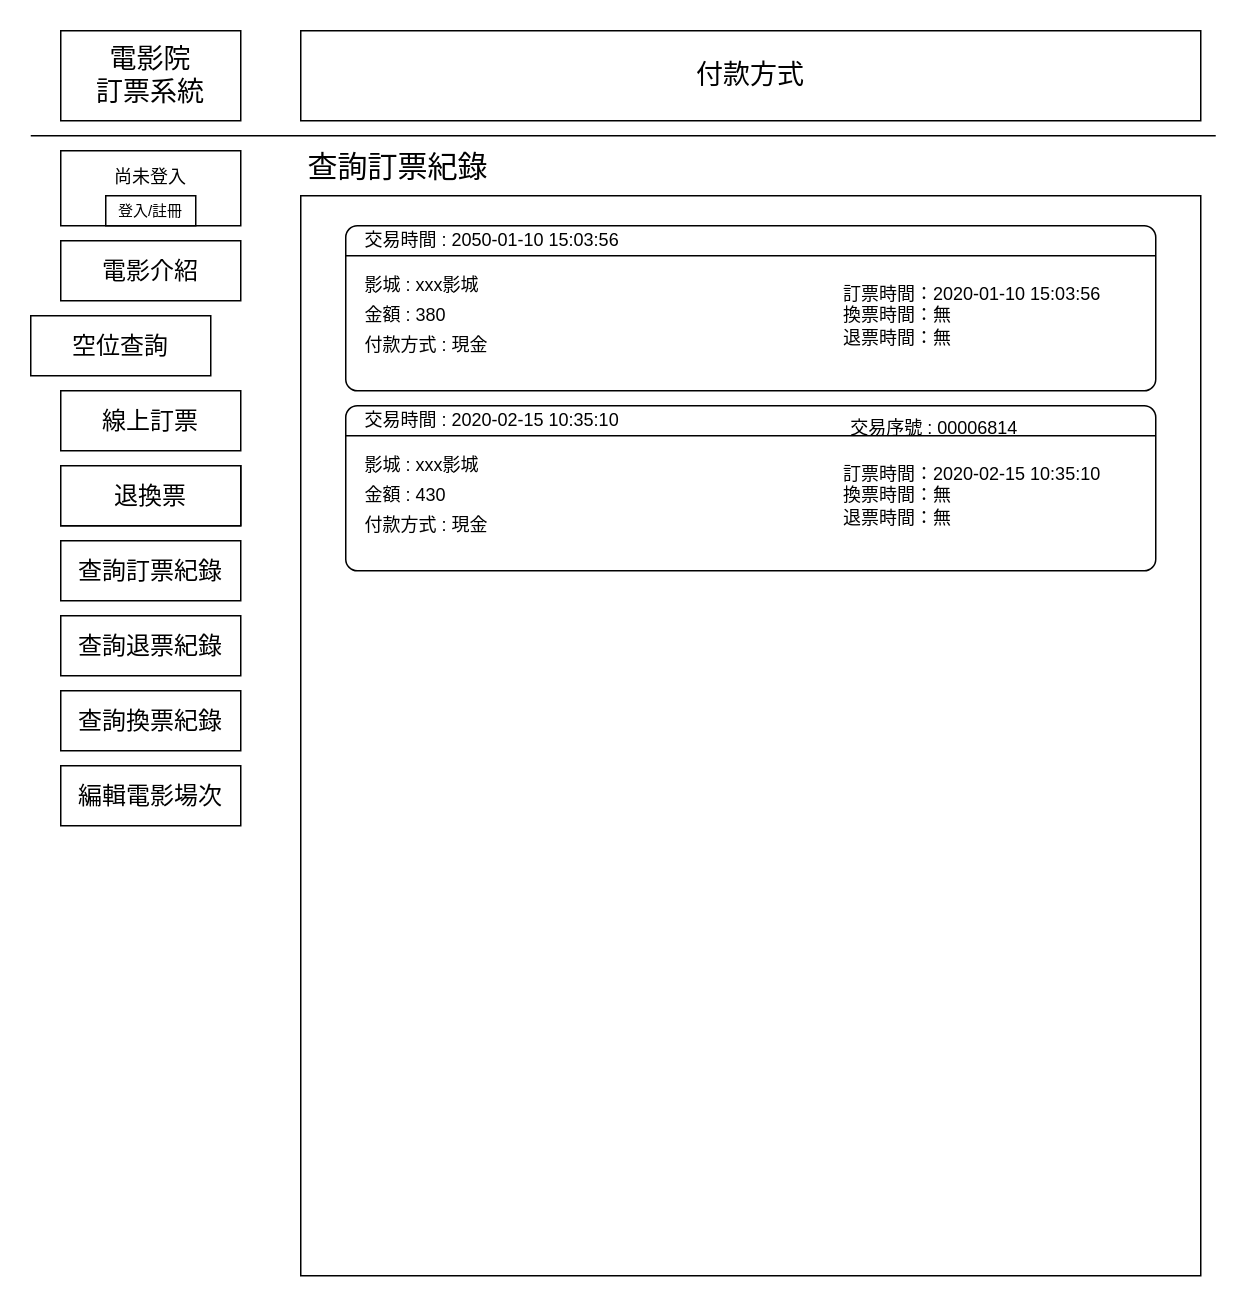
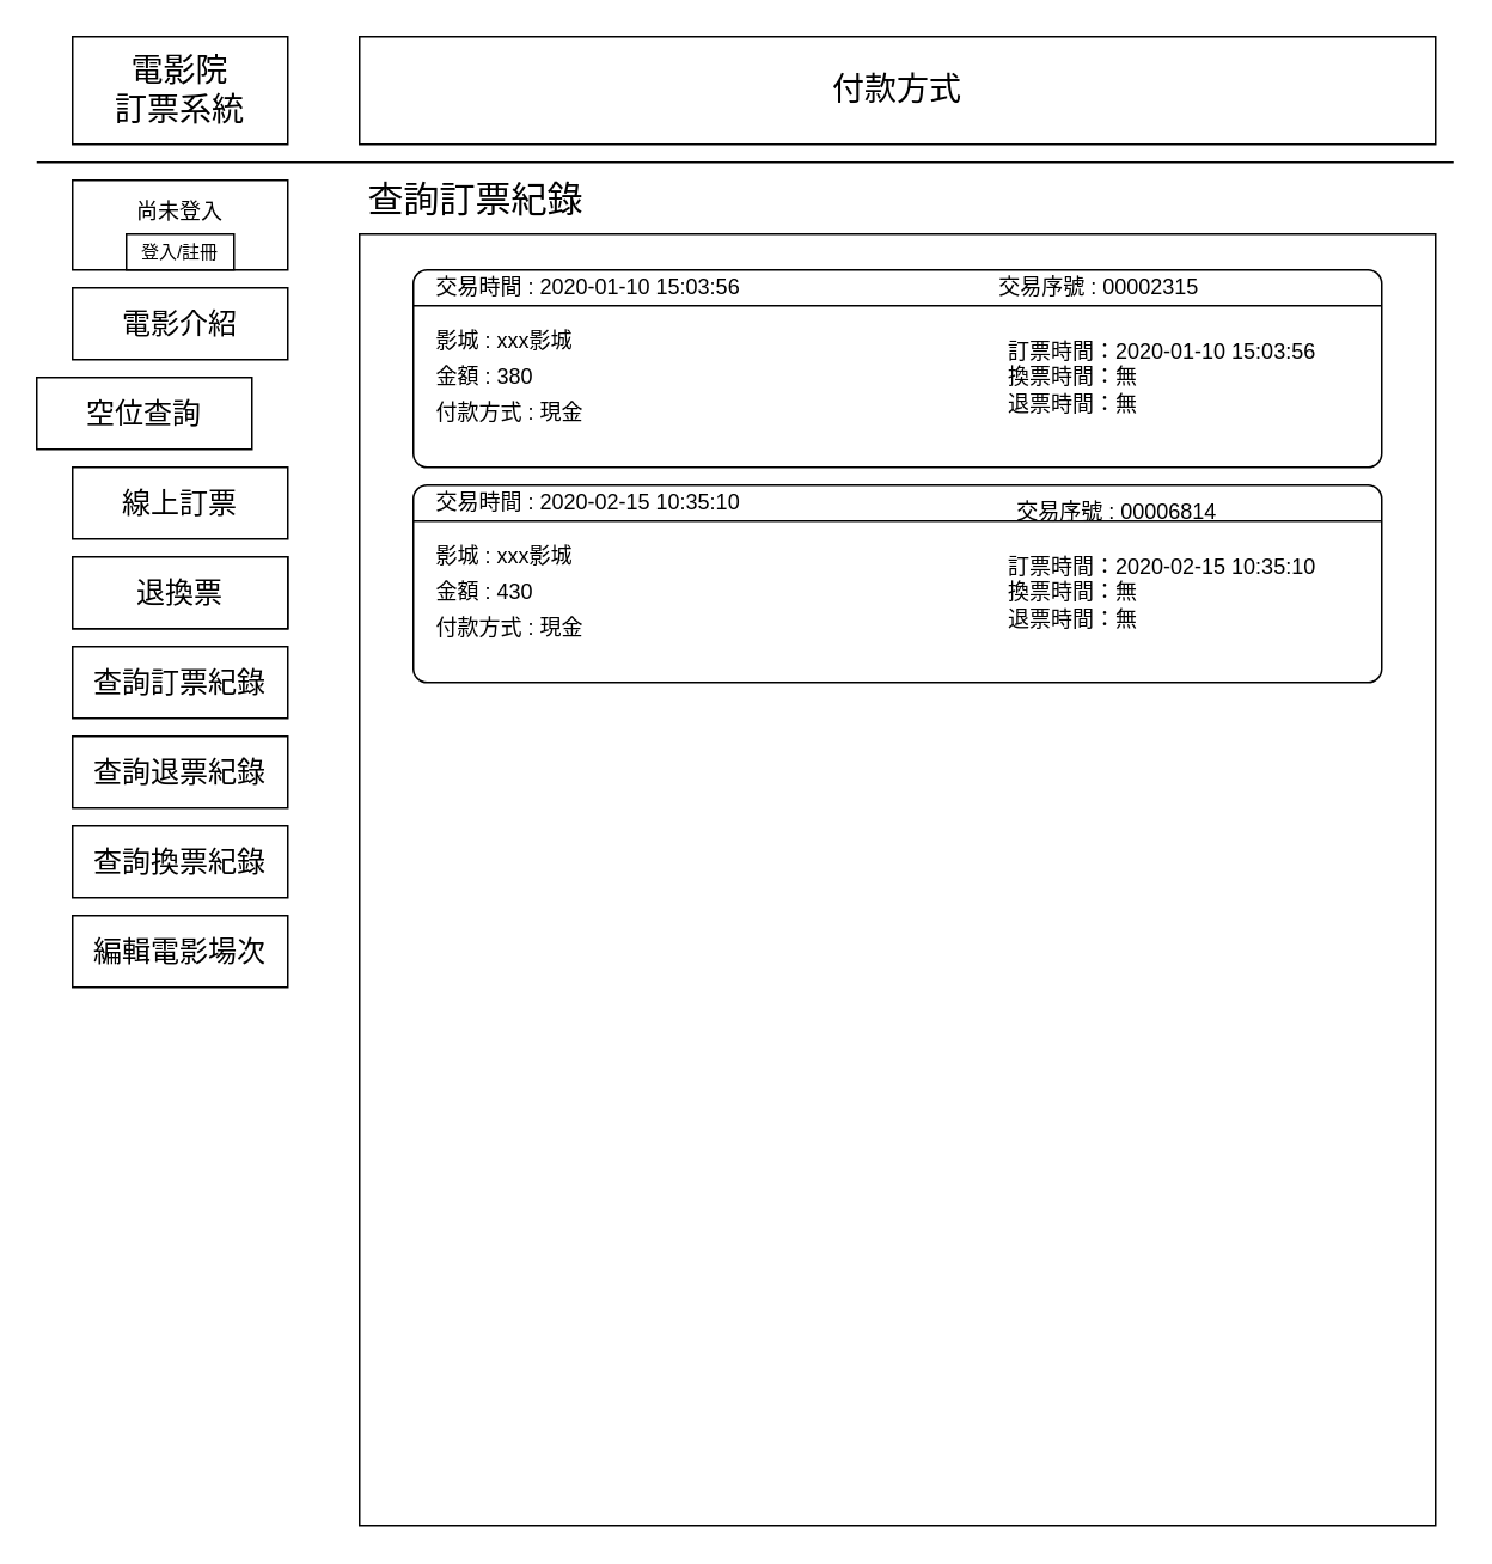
- <mxCell id="17" value="交易時間 : 2050-01-10 15:03:56" style="text;html=1;strokeColor=none;fillColor=none;align=left;verticalAlign=middle;whiteSpace=wrap;rounded=0;" parent="15" vertex="1"><mxGeometry x="11.25" width="191.25" height="20" as="geometry" /></mxCell>
+ <mxCell id="17" value="交易時間 : 2020-01-10 15:03:56" style="text;html=1;strokeColor=none;fillColor=none;align=left;verticalAlign=middle;whiteSpace=wrap;rounded=0;" parent="15" vertex="1"><mxGeometry x="11.25" width="191.25" height="20" as="geometry" /></mxCell>
+ <mxCell id="19" value="交易序號 : 00002315" style="text;html=1;strokeColor=none;fillColor=none;align=center;verticalAlign=middle;whiteSpace=wrap;rounded=0;" parent="15" vertex="1"><mxGeometry x="315" width="135" height="20" as="geometry" /></mxCell>
